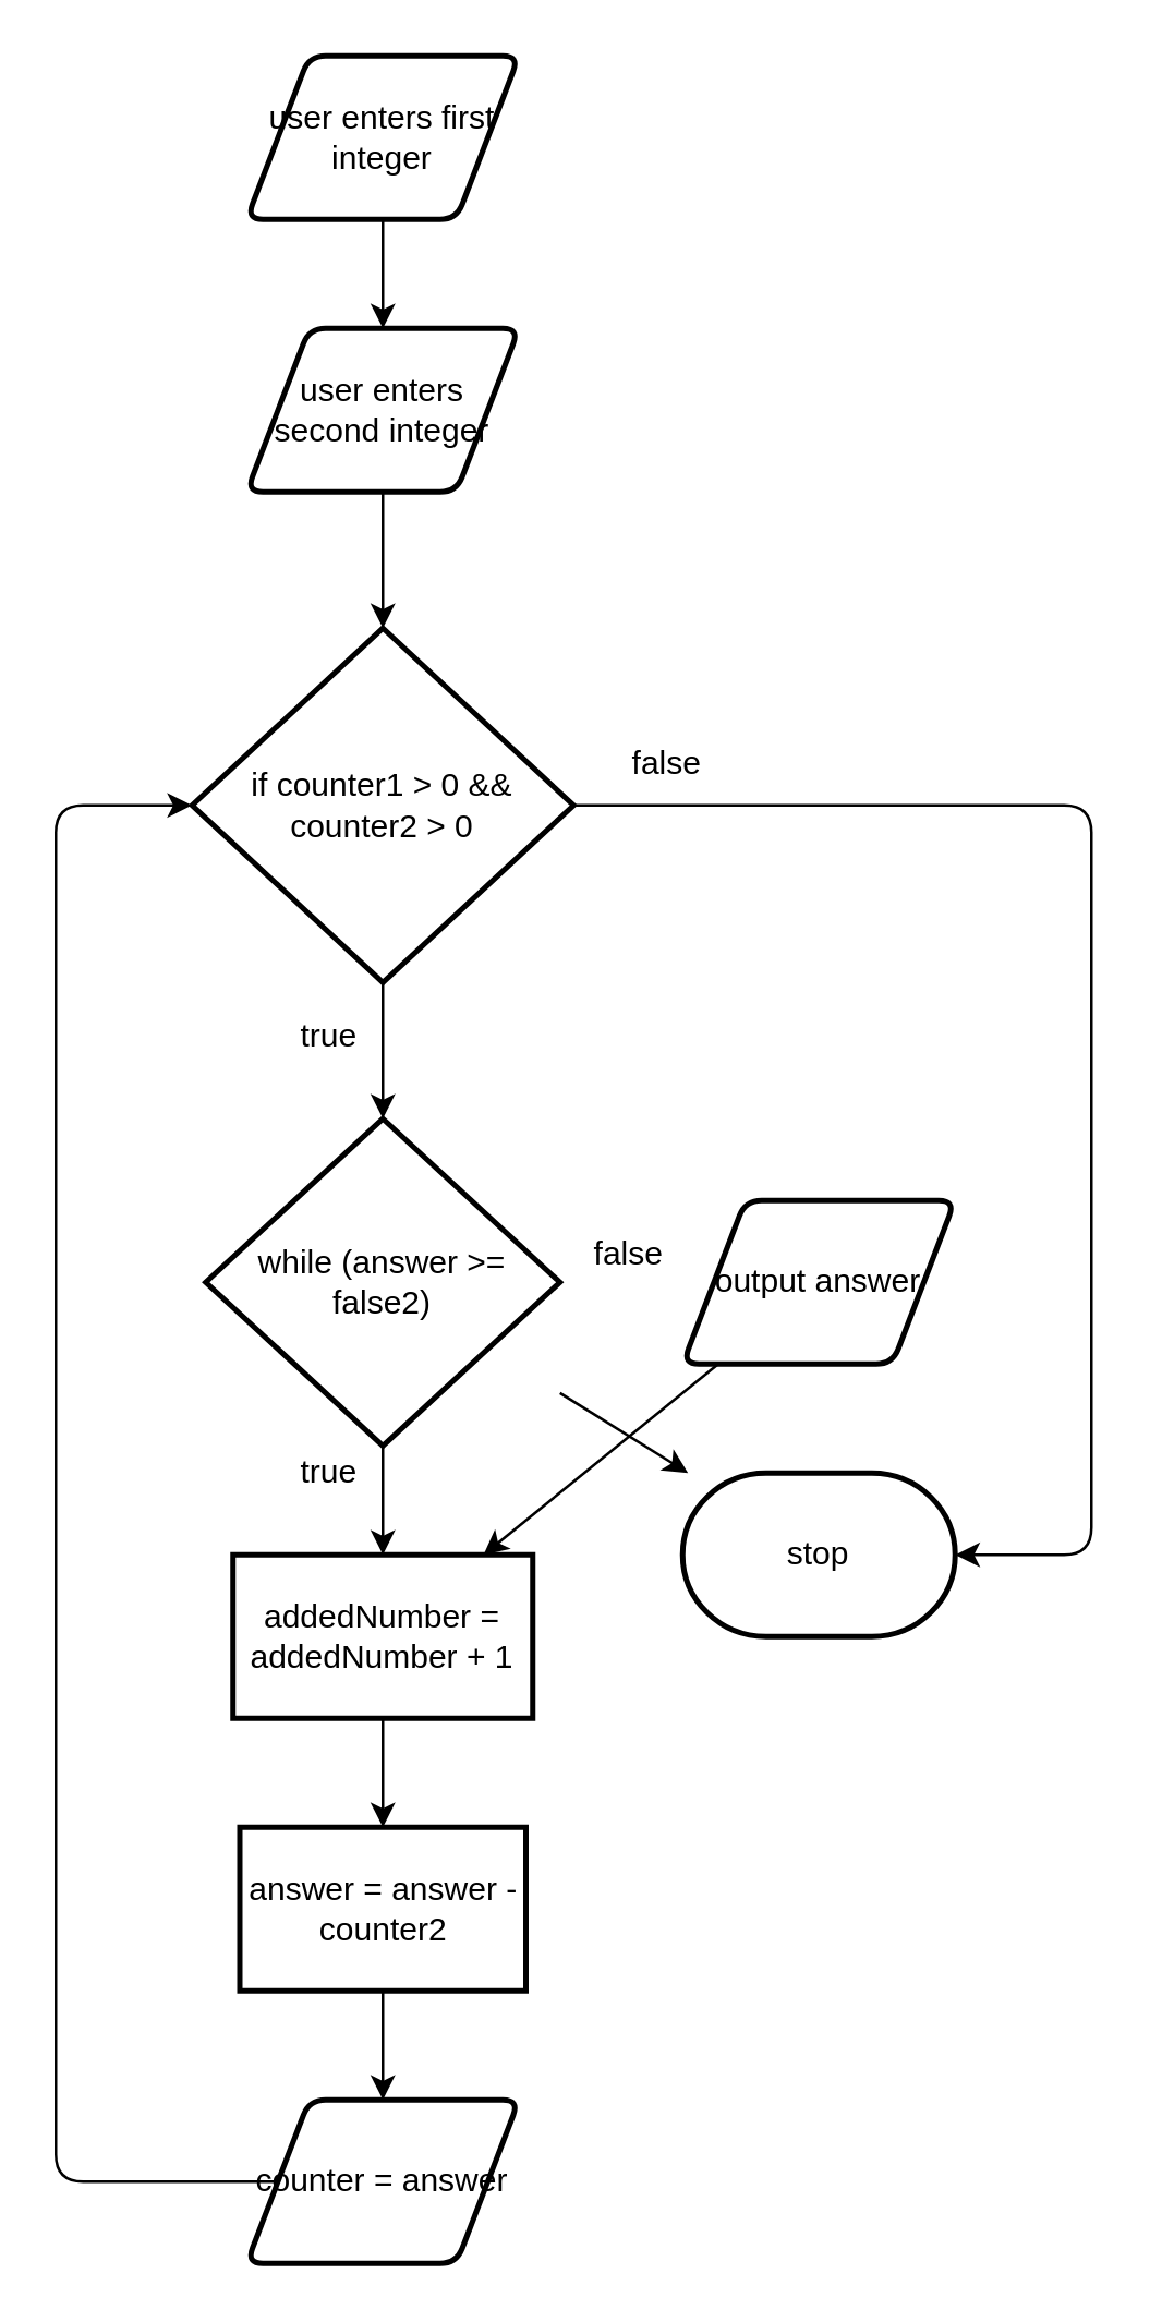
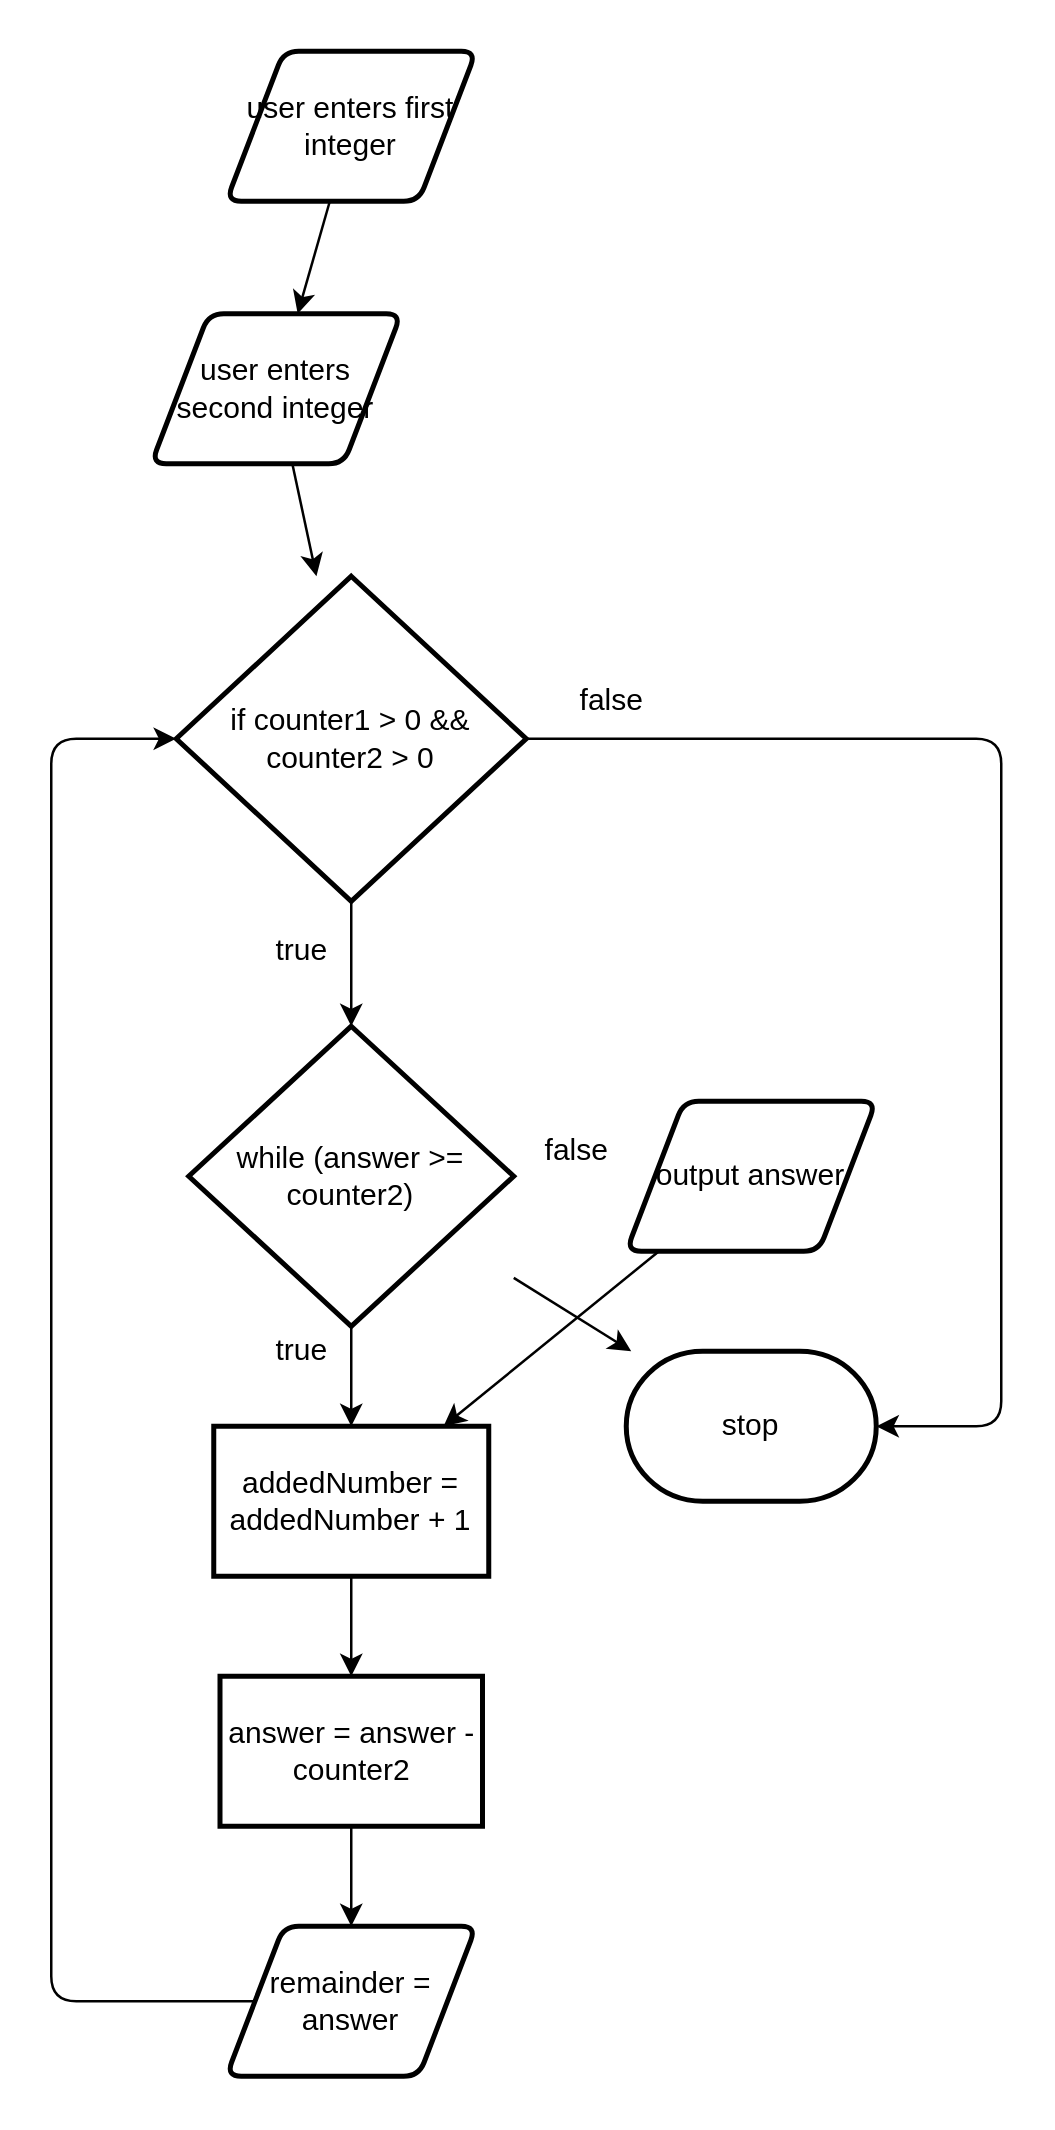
- <mxCell id="5" value="user enters second integer" style="shape=parallelogram;html=1;strokeWidth=2;perimeter=parallelogramPerimeter;whiteSpace=wrap;rounded=1;arcSize=12;size=0.23;" parent="1" vertex="1"><mxGeometry x="90" y="120" width="100" height="60" as="geometry" /></mxCell>
+ <mxCell id="5" value="user enters second integer" style="shape=parallelogram;html=1;strokeWidth=2;perimeter=parallelogramPerimeter;whiteSpace=wrap;rounded=1;arcSize=12;size=0.23;" parent="1" vertex="1"><mxGeometry x="60" y="125" width="100" height="60" as="geometry" /></mxCell>
- <mxCell id="11" value="while (answer &amp;gt;= false2)" style="strokeWidth=2;html=1;shape=mxgraph.flowchart.decision;whiteSpace=wrap;" parent="1" vertex="1"><mxGeometry x="75" y="410" width="130" height="120" as="geometry" /></mxCell>
+ <mxCell id="11" value="while (answer &amp;gt;= counter2)" style="strokeWidth=2;html=1;shape=mxgraph.flowchart.decision;whiteSpace=wrap;" parent="1" vertex="1"><mxGeometry x="75" y="410" width="130" height="120" as="geometry" /></mxCell>
- <mxCell id="23" value="counter = answer" style="shape=parallelogram;html=1;strokeWidth=2;perimeter=parallelogramPerimeter;whiteSpace=wrap;rounded=1;arcSize=12;size=0.23;" vertex="1" parent="1"><mxGeometry x="90" y="770" width="100" height="60" as="geometry" /></mxCell>
+ <mxCell id="23" value="remainder = answer" style="shape=parallelogram;html=1;strokeWidth=2;perimeter=parallelogramPerimeter;whiteSpace=wrap;rounded=1;arcSize=12;size=0.23;" vertex="1" parent="1"><mxGeometry x="90" y="770" width="100" height="60" as="geometry" /></mxCell>
